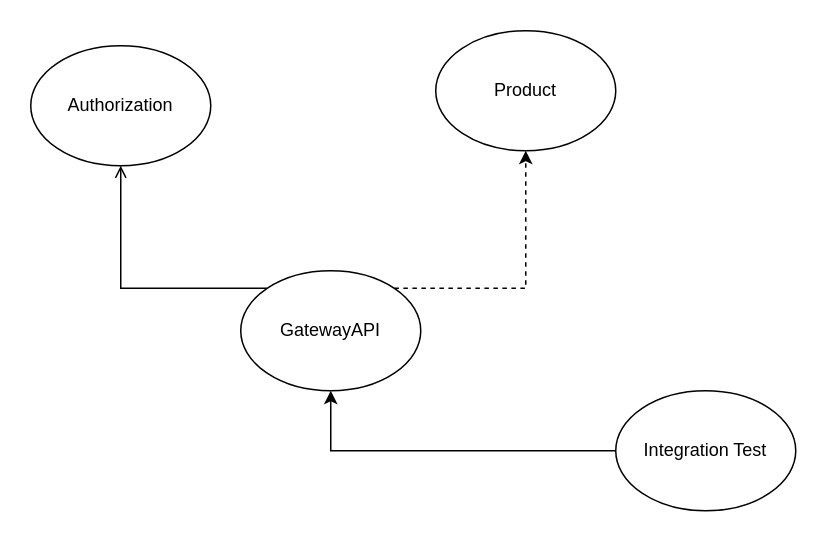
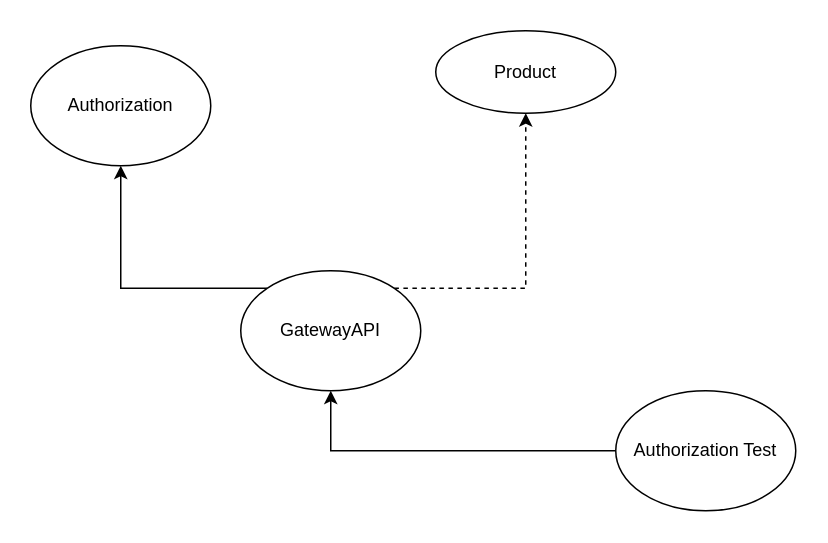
- <mxCell id="6" value="Product" style="ellipse;whiteSpace=wrap;html=1;" vertex="1" parent="1"><mxGeometry x="290" y="20" width="120" height="80" as="geometry" /></mxCell>
+ <mxCell id="6" value="Product" style="ellipse;whiteSpace=wrap;html=1;" vertex="1" parent="1"><mxGeometry x="290" y="20" width="120" height="55" as="geometry" /></mxCell>
- <mxCell id="2" style="edgeStyle=orthogonalEdgeStyle;rounded=0;orthogonalLoop=1;jettySize=auto;html=1;exitX=0;exitY=0;exitDx=0;exitDy=0;entryX=0.5;entryY=1;entryDx=0;entryDy=0;endArrow=open;" edge="1" parent="1" source="4" target="5"><mxGeometry relative="1" as="geometry" /></mxCell>
+ <mxCell id="2" style="edgeStyle=orthogonalEdgeStyle;rounded=0;orthogonalLoop=1;jettySize=auto;html=1;exitX=0;exitY=0;exitDx=0;exitDy=0;entryX=0.5;entryY=1;entryDx=0;entryDy=0;" edge="1" parent="1" source="4" target="5"><mxGeometry relative="1" as="geometry" /></mxCell>
- <mxCell id="8" value="Integration Test" style="ellipse;whiteSpace=wrap;html=1;" vertex="1" parent="1"><mxGeometry x="410" y="260" width="120" height="80" as="geometry" /></mxCell>
+ <mxCell id="8" value="Authorization Test" style="ellipse;whiteSpace=wrap;html=1;" vertex="1" parent="1"><mxGeometry x="410" y="260" width="120" height="80" as="geometry" /></mxCell>
